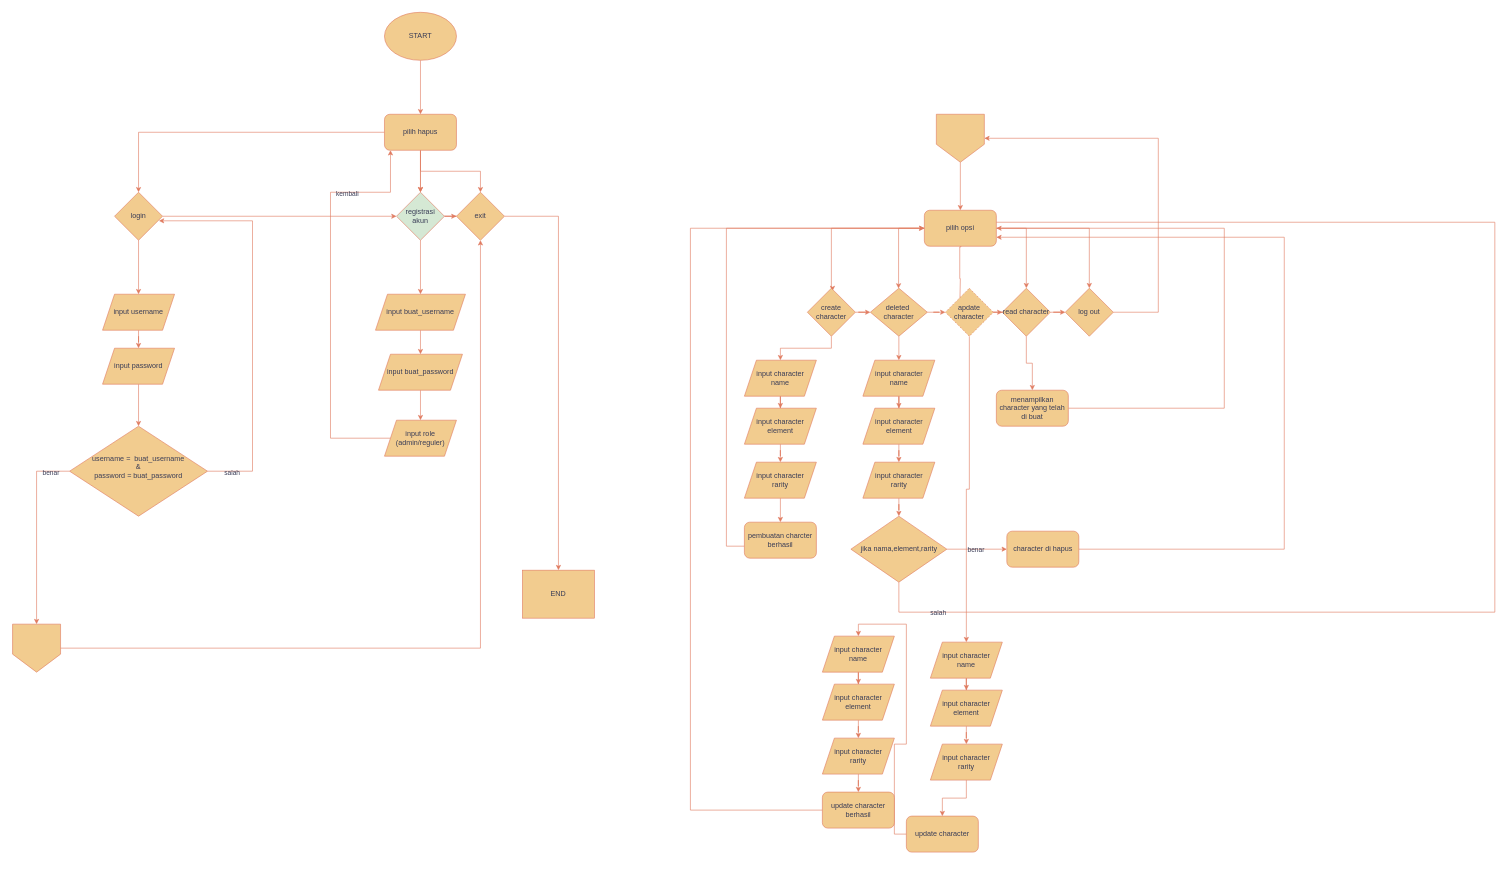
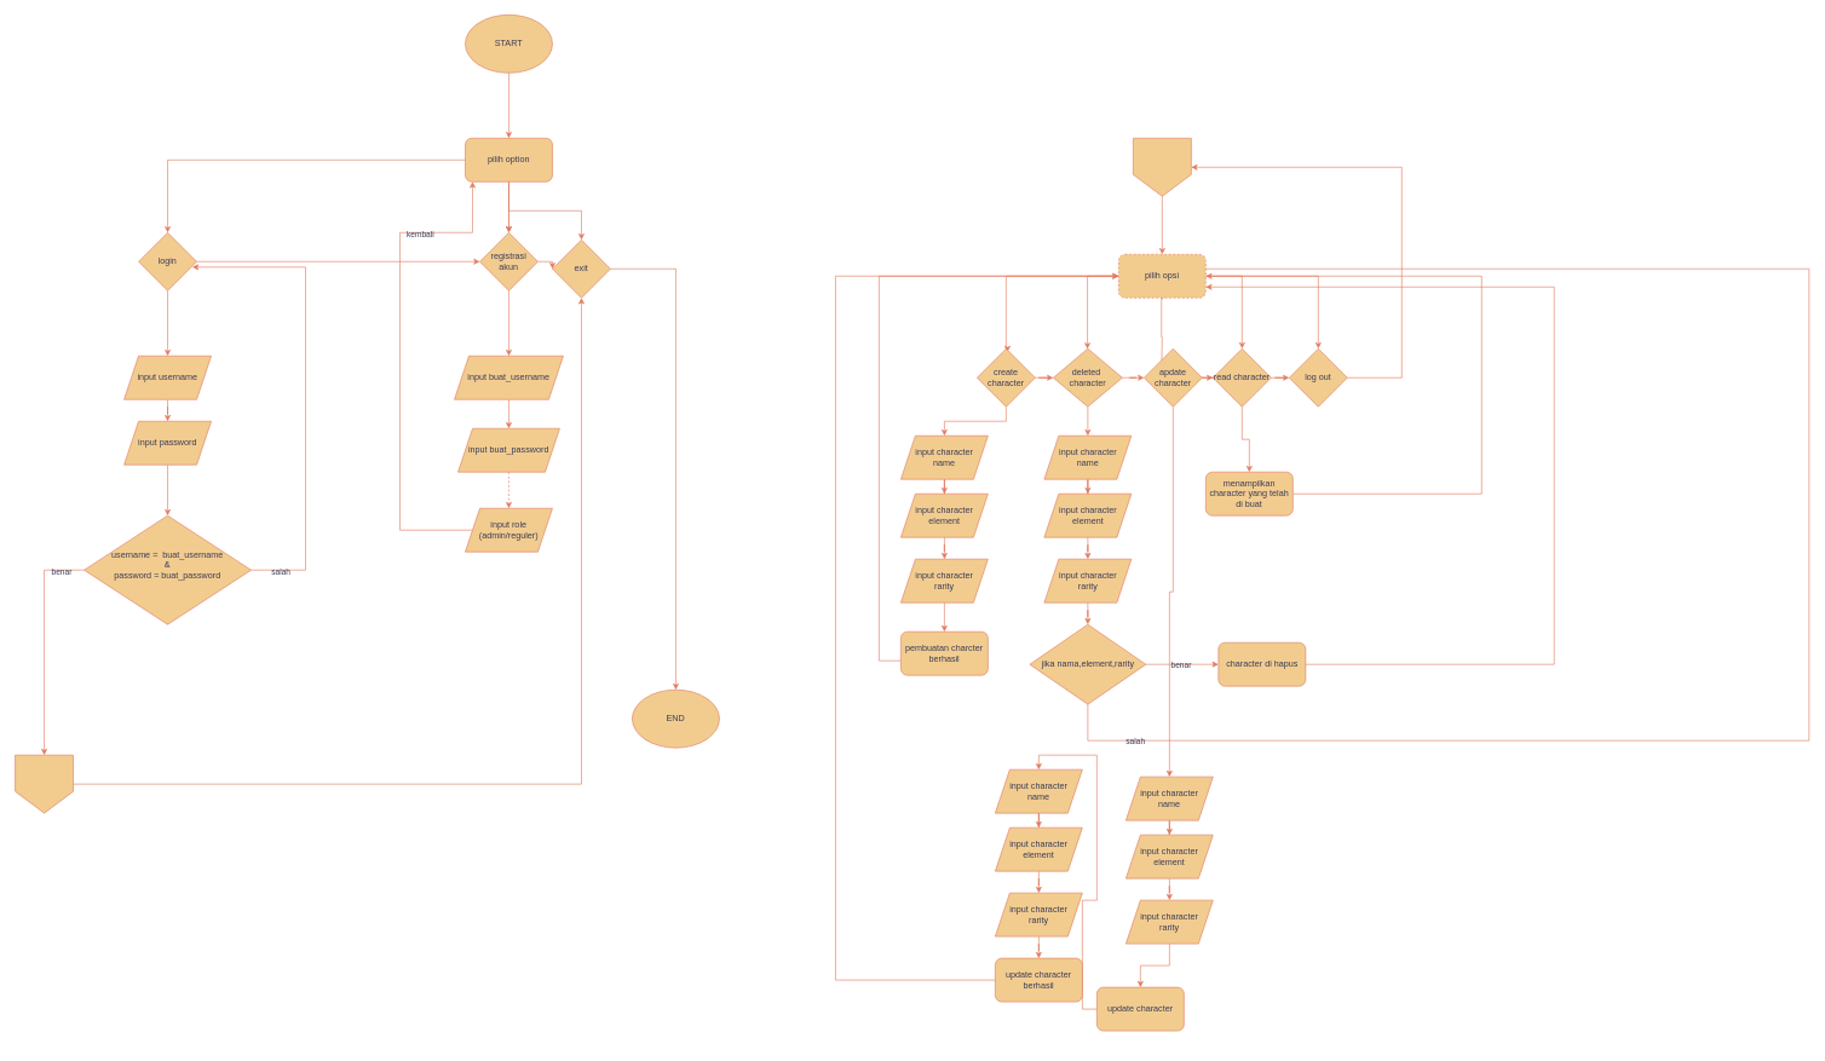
- <mxCell id="8" value="pilih hapus" style="rounded=1;whiteSpace=wrap;html=1;labelBackgroundColor=none;fillColor=#F2CC8F;strokeColor=#E07A5F;fontColor=#393C56;" vertex="1" parent="1"><mxGeometry x="640" y="190" width="120" height="60" as="geometry" /></mxCell>
+ <mxCell id="8" value="pilih option" style="rounded=1;whiteSpace=wrap;html=1;labelBackgroundColor=none;fillColor=#F2CC8F;strokeColor=#E07A5F;fontColor=#393C56;" vertex="1" parent="1"><mxGeometry x="640" y="190" width="120" height="60" as="geometry" /></mxCell>
- <mxCell id="11" value="registrasi akun" style="rhombus;whiteSpace=wrap;html=1;labelBackgroundColor=none;fillColor=#d5e8d4;strokeColor=#E07A5F;fontColor=#393C56;" vertex="1" parent="1"><mxGeometry x="660" y="320" width="80" height="80" as="geometry" /></mxCell>
+ <mxCell id="11" value="registrasi akun" style="rhombus;whiteSpace=wrap;html=1;labelBackgroundColor=none;fillColor=#F2CC8F;strokeColor=#E07A5F;fontColor=#393C56;" vertex="1" parent="1"><mxGeometry x="660" y="320" width="80" height="80" as="geometry" /></mxCell>
- <mxCell id="16" value="exit" style="rhombus;whiteSpace=wrap;html=1;labelBackgroundColor=none;fillColor=#F2CC8F;strokeColor=#E07A5F;fontColor=#393C56;" vertex="1" parent="1"><mxGeometry x="760" y="320" width="80" height="80" as="geometry" /></mxCell>
+ <mxCell id="16" value="exit" style="rhombus;whiteSpace=wrap;html=1;labelBackgroundColor=none;fillColor=#F2CC8F;strokeColor=#E07A5F;fontColor=#393C56;" vertex="1" parent="1"><mxGeometry x="760" y="330" width="80" height="80" as="geometry" /></mxCell>
- <mxCell id="41" value="pilih opsi" style="rounded=1;whiteSpace=wrap;html=1;labelBackgroundColor=none;fillColor=#F2CC8F;strokeColor=#E07A5F;fontColor=#393C56;" vertex="1" parent="37"><mxGeometry x="390" width="120" height="60" as="geometry" /></mxCell>
+ <mxCell id="41" value="pilih opsi" style="rounded=1;whiteSpace=wrap;html=1;labelBackgroundColor=none;fillColor=#F2CC8F;strokeColor=#E07A5F;fontColor=#393C56;dashed=1;" vertex="1" parent="37"><mxGeometry x="390" width="120" height="60" as="geometry" /></mxCell>
- <mxCell id="52" value="apdate character" style="rhombus;whiteSpace=wrap;html=1;labelBackgroundColor=none;fillColor=#F2CC8F;strokeColor=#E07A5F;fontColor=#393C56;dashed=1;" vertex="1" parent="37"><mxGeometry x="425" y="130" width="80" height="80" as="geometry" /></mxCell>
+ <mxCell id="52" value="apdate character" style="rhombus;whiteSpace=wrap;html=1;labelBackgroundColor=none;fillColor=#F2CC8F;strokeColor=#E07A5F;fontColor=#393C56;" vertex="1" parent="37"><mxGeometry x="425" y="130" width="80" height="80" as="geometry" /></mxCell>
- <mxCell id="19" value="" style="edgeStyle=orthogonalEdgeStyle;rounded=0;orthogonalLoop=1;jettySize=auto;html=1;labelBackgroundColor=none;strokeColor=#E07A5F;fontColor=default;" edge="1" parent="1" source="20" target="23"><mxGeometry relative="1" as="geometry" /></mxCell>
+ <mxCell id="19" value="" style="edgeStyle=orthogonalEdgeStyle;rounded=0;orthogonalLoop=1;jettySize=auto;html=1;labelBackgroundColor=none;strokeColor=#E07A5F;fontColor=default;dashed=1;" edge="1" parent="1" source="20" target="23"><mxGeometry relative="1" as="geometry" /></mxCell>
- <mxCell id="97" value="END" style="whiteSpace=wrap;html=1;labelBackgroundColor=none;fillColor=#F2CC8F;strokeColor=#E07A5F;fontColor=#393C56;rounded=0;" vertex="1" parent="1"><mxGeometry x="870" y="950" width="120" height="80" as="geometry" /></mxCell>
+ <mxCell id="97" value="END" style="ellipse;whiteSpace=wrap;html=1;labelBackgroundColor=none;fillColor=#F2CC8F;strokeColor=#E07A5F;fontColor=#393C56;" vertex="1" parent="1"><mxGeometry x="870" y="950" width="120" height="80" as="geometry" /></mxCell>
